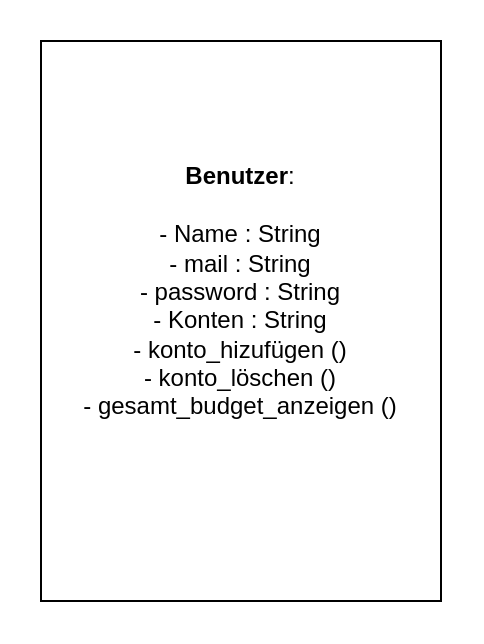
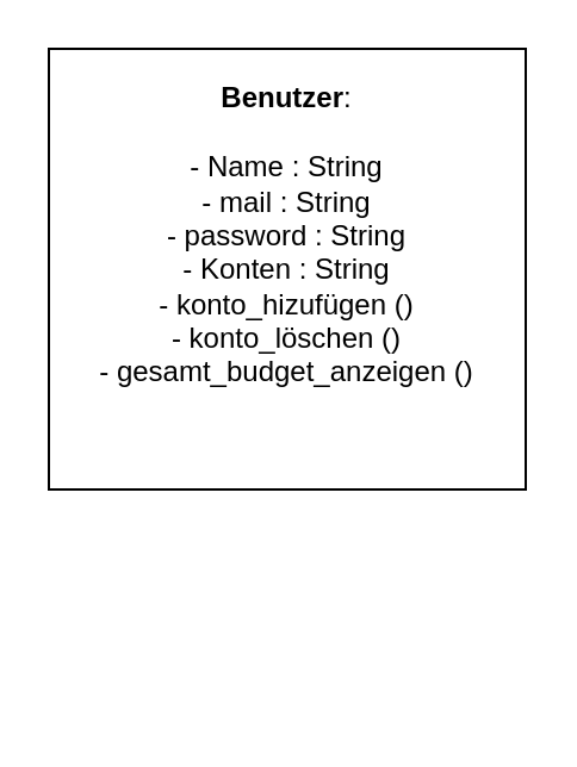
- <mxCell id="2" value="&lt;b&gt;Benutzer&lt;/b&gt;:&lt;div&gt;&lt;br&gt;&lt;/div&gt;&lt;div&gt;- Name : String&lt;/div&gt;&lt;div&gt;- mail : String&lt;/div&gt;&lt;div&gt;- password : String&lt;/div&gt;&lt;div&gt;- Konten : String&lt;/div&gt;&lt;div&gt;- konto_hizufügen ()&lt;/div&gt;&lt;div&gt;- konto_löschen ()&lt;/div&gt;&lt;div&gt;- gesamt_budget_anzeigen ()&lt;/div&gt;&lt;div&gt;&lt;br&gt;&lt;/div&gt;&lt;div&gt;&lt;br&gt;&lt;/div&gt;" style="rounded=0;whiteSpace=wrap;html=1;" vertex="1" parent="1"><mxGeometry x="20" y="20" width="200" height="280" as="geometry" /></mxCell>
+ <mxCell id="2" value="&lt;b&gt;Benutzer&lt;/b&gt;:&lt;div&gt;&lt;br&gt;&lt;/div&gt;&lt;div&gt;- Name : String&lt;/div&gt;&lt;div&gt;- mail : String&lt;/div&gt;&lt;div&gt;- password : String&lt;/div&gt;&lt;div&gt;- Konten : String&lt;/div&gt;&lt;div&gt;- konto_hizufügen ()&lt;/div&gt;&lt;div&gt;- konto_löschen ()&lt;/div&gt;&lt;div&gt;- gesamt_budget_anzeigen ()&lt;/div&gt;&lt;div&gt;&lt;br&gt;&lt;/div&gt;&lt;div&gt;&lt;br&gt;&lt;/div&gt;" style="rounded=0;whiteSpace=wrap;html=1;" vertex="1" parent="1"><mxGeometry x="20" y="20" width="200" height="185" as="geometry" /></mxCell>
